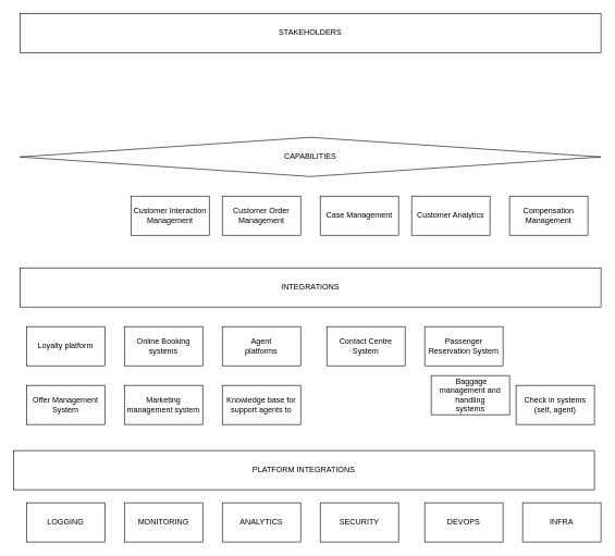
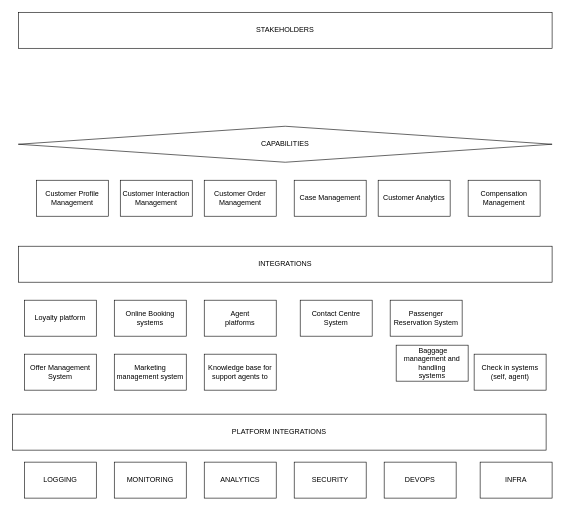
+ <mxCell id="15" value="Customer Profile Management" style="rounded=0;whiteSpace=wrap;html=1;" parent="1" vertex="1"><mxGeometry x="60" y="300" width="120" height="60" as="geometry" /></mxCell>
- <mxCell id="26" value="DEVOPS" style="rounded=0;whiteSpace=wrap;html=1;" parent="1" vertex="1"><mxGeometry x="650" y="770" width="120" height="60" as="geometry" /></mxCell>
+ <mxCell id="26" value="DEVOPS" style="rounded=0;whiteSpace=wrap;html=1;" parent="1" vertex="1"><mxGeometry x="640" y="770" width="120" height="60" as="geometry" /></mxCell>
